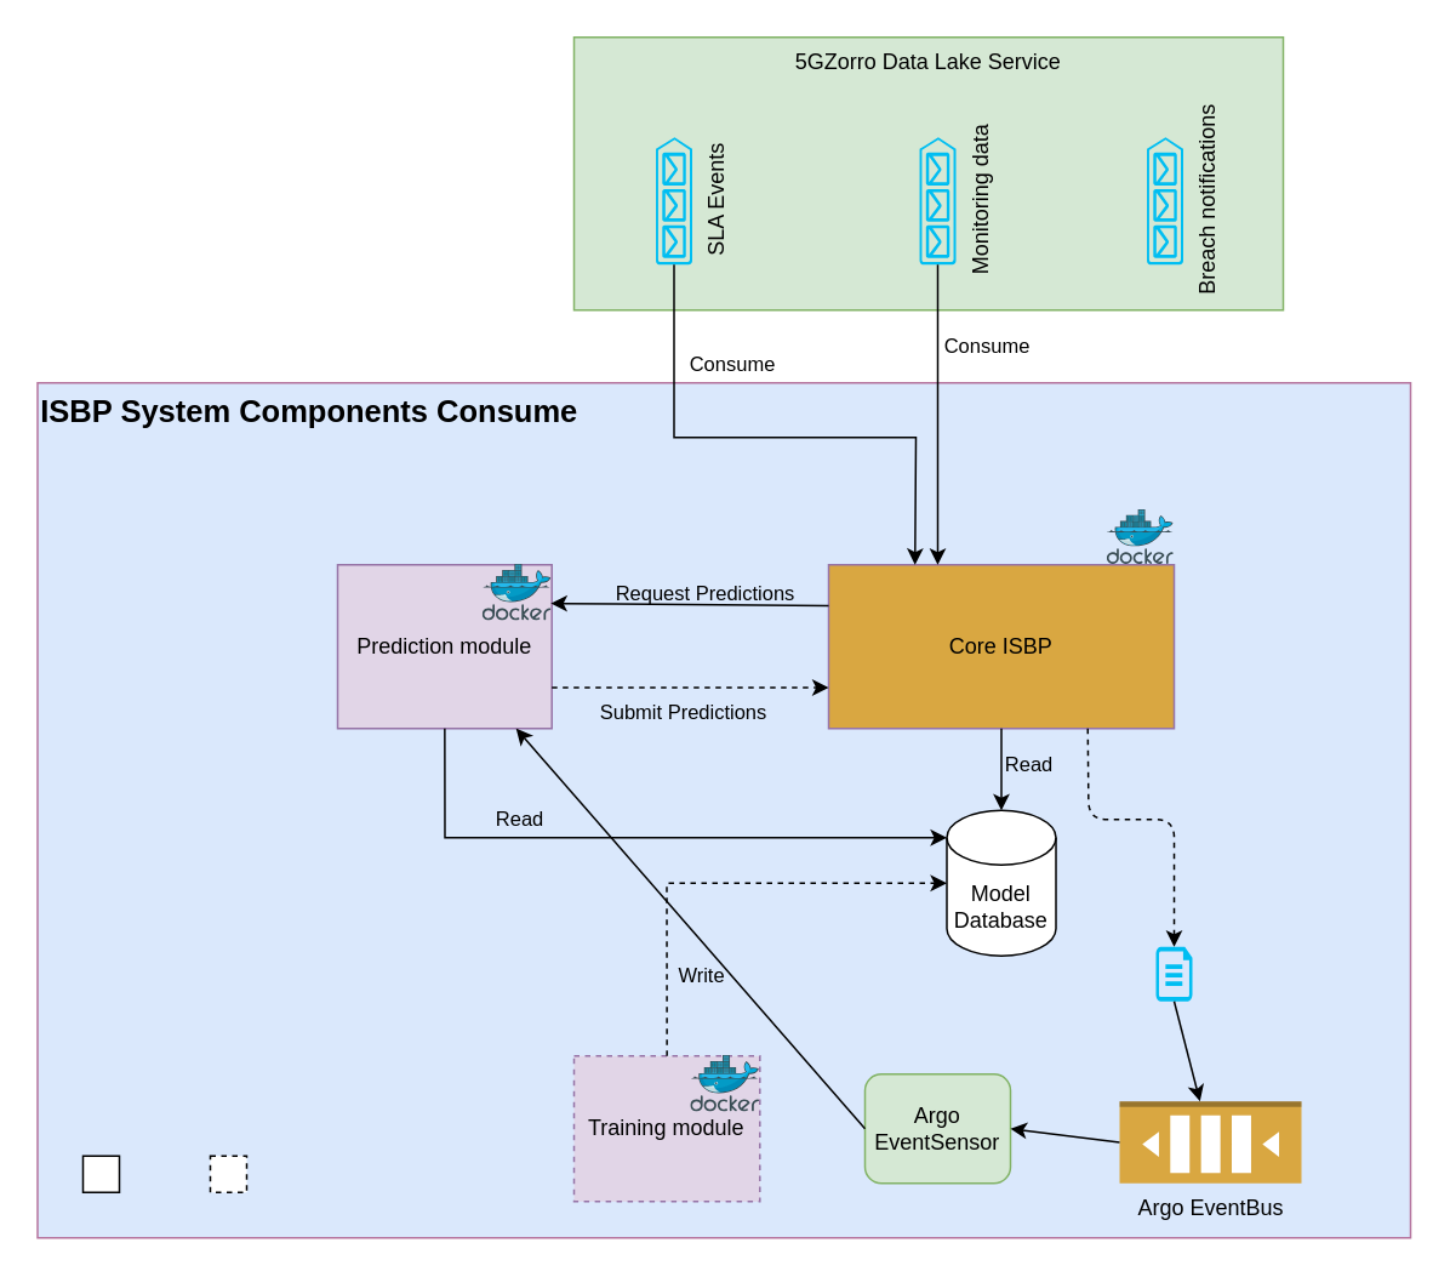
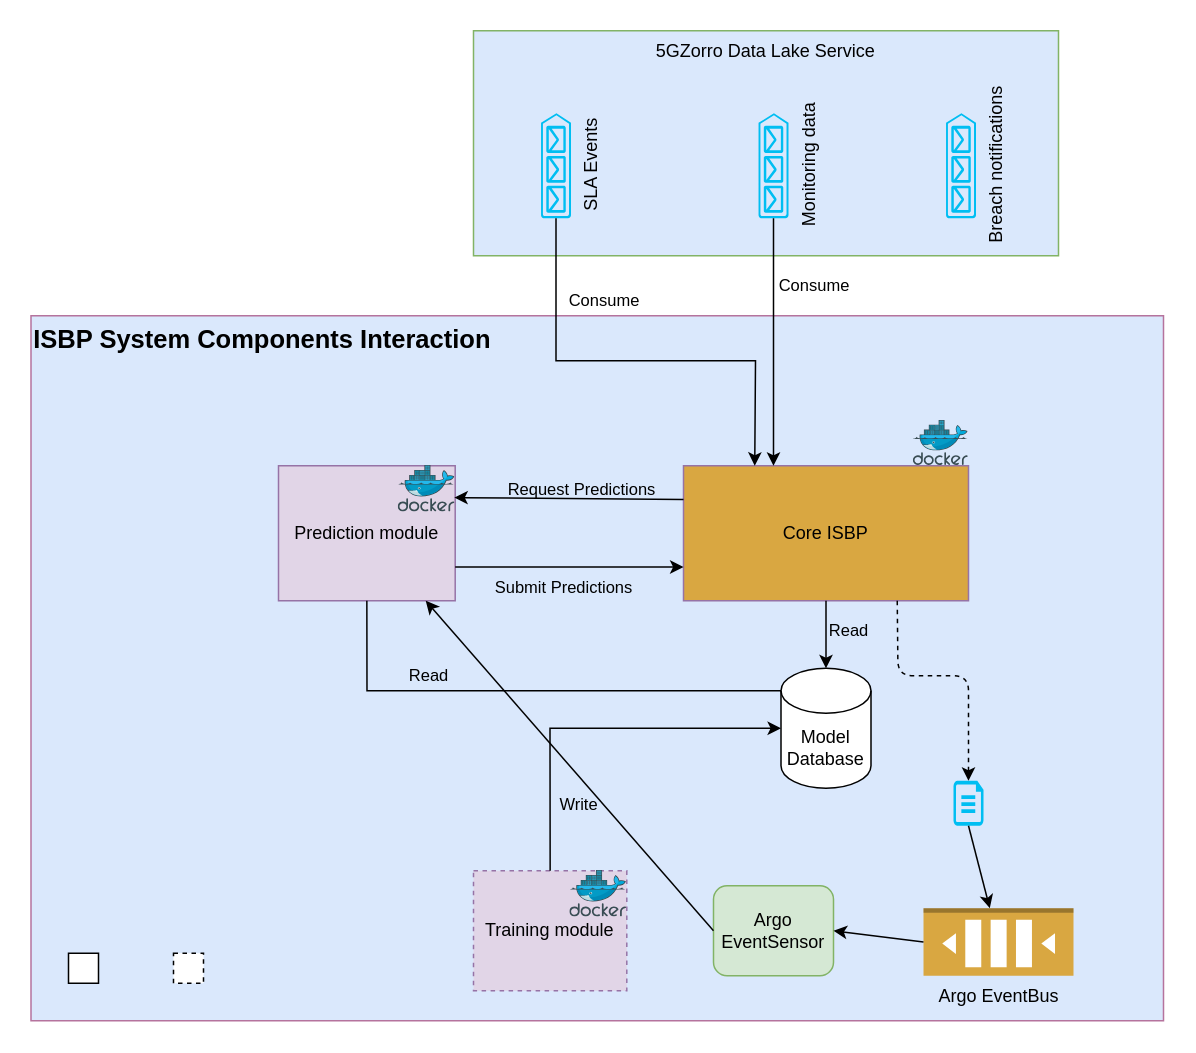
- <mxCell id="17" value="5GZorro Data Lake Service" style="rounded=0;whiteSpace=wrap;html=1;fillColor=#d5e8d4;strokeColor=#82b366;horizontal=1;verticalAlign=top;" parent="1" vertex="1"><mxGeometry x="315" y="20" width="390" height="150" as="geometry" /></mxCell>
+ <mxCell id="17" value="5GZorro Data Lake Service" style="rounded=0;whiteSpace=wrap;html=1;fillColor=#dae8fc;strokeColor=#82b366;horizontal=1;verticalAlign=top;" parent="1" vertex="1"><mxGeometry x="315" y="20" width="390" height="150" as="geometry" /></mxCell>
- <mxCell id="2" value="ISBP System Components Consume" style="rounded=0;whiteSpace=wrap;html=1;fillColor=#dae8fc;verticalAlign=top;fontStyle=1;fontSize=17;strokeColor=#B5739D;align=left;" parent="1" vertex="1"><mxGeometry x="20" y="210" width="755" height="470" as="geometry" /></mxCell>
+ <mxCell id="2" value="ISBP System Components Interaction" style="rounded=0;whiteSpace=wrap;html=1;fillColor=#dae8fc;verticalAlign=top;fontStyle=1;fontSize=17;strokeColor=#B5739D;align=left;" parent="1" vertex="1"><mxGeometry x="20" y="210" width="755" height="470" as="geometry" /></mxCell>
- <mxCell id="27" value="" style="endArrow=classic;html=1;rounded=0;exitX=1;exitY=0.75;exitDx=0;exitDy=0;entryX=0;entryY=0.75;entryDx=0;entryDy=0;dashed=1;" parent="1" source="10" target="3" edge="1"><mxGeometry width="50" height="50" relative="1" as="geometry"><mxPoint x="365" y="510" as="sourcePoint" /><mxPoint x="415" y="460" as="targetPoint" /></mxGeometry></mxCell>
+ <mxCell id="27" value="" style="endArrow=classic;html=1;rounded=0;exitX=1;exitY=0.75;exitDx=0;exitDy=0;entryX=0;entryY=0.75;entryDx=0;entryDy=0;" parent="1" source="10" target="3" edge="1"><mxGeometry width="50" height="50" relative="1" as="geometry"><mxPoint x="365" y="510" as="sourcePoint" /><mxPoint x="415" y="460" as="targetPoint" /></mxGeometry></mxCell>
- <mxCell id="34" value="Read" style="endArrow=classic;html=1;rounded=0;labelBackgroundColor=none;exitX=0.5;exitY=1;exitDx=0;exitDy=0;entryX=0;entryY=0;entryDx=0;entryDy=15;entryPerimeter=0;" parent="1" source="10" target="29" edge="1"><mxGeometry x="-0.399" y="10" width="50" height="50" relative="1" as="geometry"><mxPoint x="225" y="490" as="sourcePoint" /><mxPoint x="275" y="440" as="targetPoint" /><Array as="points"><mxPoint x="244" y="460" /></Array><mxPoint as="offset" /></mxGeometry></mxCell>
+ <mxCell id="34" value="Read" style="endArrow=none;html=1;rounded=0;labelBackgroundColor=none;exitX=0.5;exitY=1;exitDx=0;exitDy=0;entryX=0;entryY=0;entryDx=0;entryDy=15;entryPerimeter=0;" parent="1" source="10" target="29" edge="1"><mxGeometry x="-0.399" y="10" width="50" height="50" relative="1" as="geometry"><mxPoint x="225" y="490" as="sourcePoint" /><mxPoint x="275" y="440" as="targetPoint" /><Array as="points"><mxPoint x="244" y="460" /></Array><mxPoint as="offset" /></mxGeometry></mxCell>
- <mxCell id="32" value="" style="endArrow=classic;html=1;rounded=0;labelBackgroundColor=none;entryX=0;entryY=0.5;entryDx=0;entryDy=0;entryPerimeter=0;exitX=0.5;exitY=0;exitDx=0;exitDy=0;dashed=1;" parent="1" source="11" target="29" edge="1"><mxGeometry width="50" height="50" relative="1" as="geometry"><mxPoint x="275" y="540" as="sourcePoint" /><mxPoint x="325" y="490" as="targetPoint" /><Array as="points"><mxPoint x="366" y="485" /></Array></mxGeometry></mxCell>
+ <mxCell id="32" value="" style="endArrow=classic;html=1;rounded=0;labelBackgroundColor=none;entryX=0;entryY=0.5;entryDx=0;entryDy=0;entryPerimeter=0;exitX=0.5;exitY=0;exitDx=0;exitDy=0;" parent="1" source="11" target="29" edge="1"><mxGeometry width="50" height="50" relative="1" as="geometry"><mxPoint x="275" y="540" as="sourcePoint" /><mxPoint x="325" y="490" as="targetPoint" /><Array as="points"><mxPoint x="366" y="485" /></Array></mxGeometry></mxCell>
